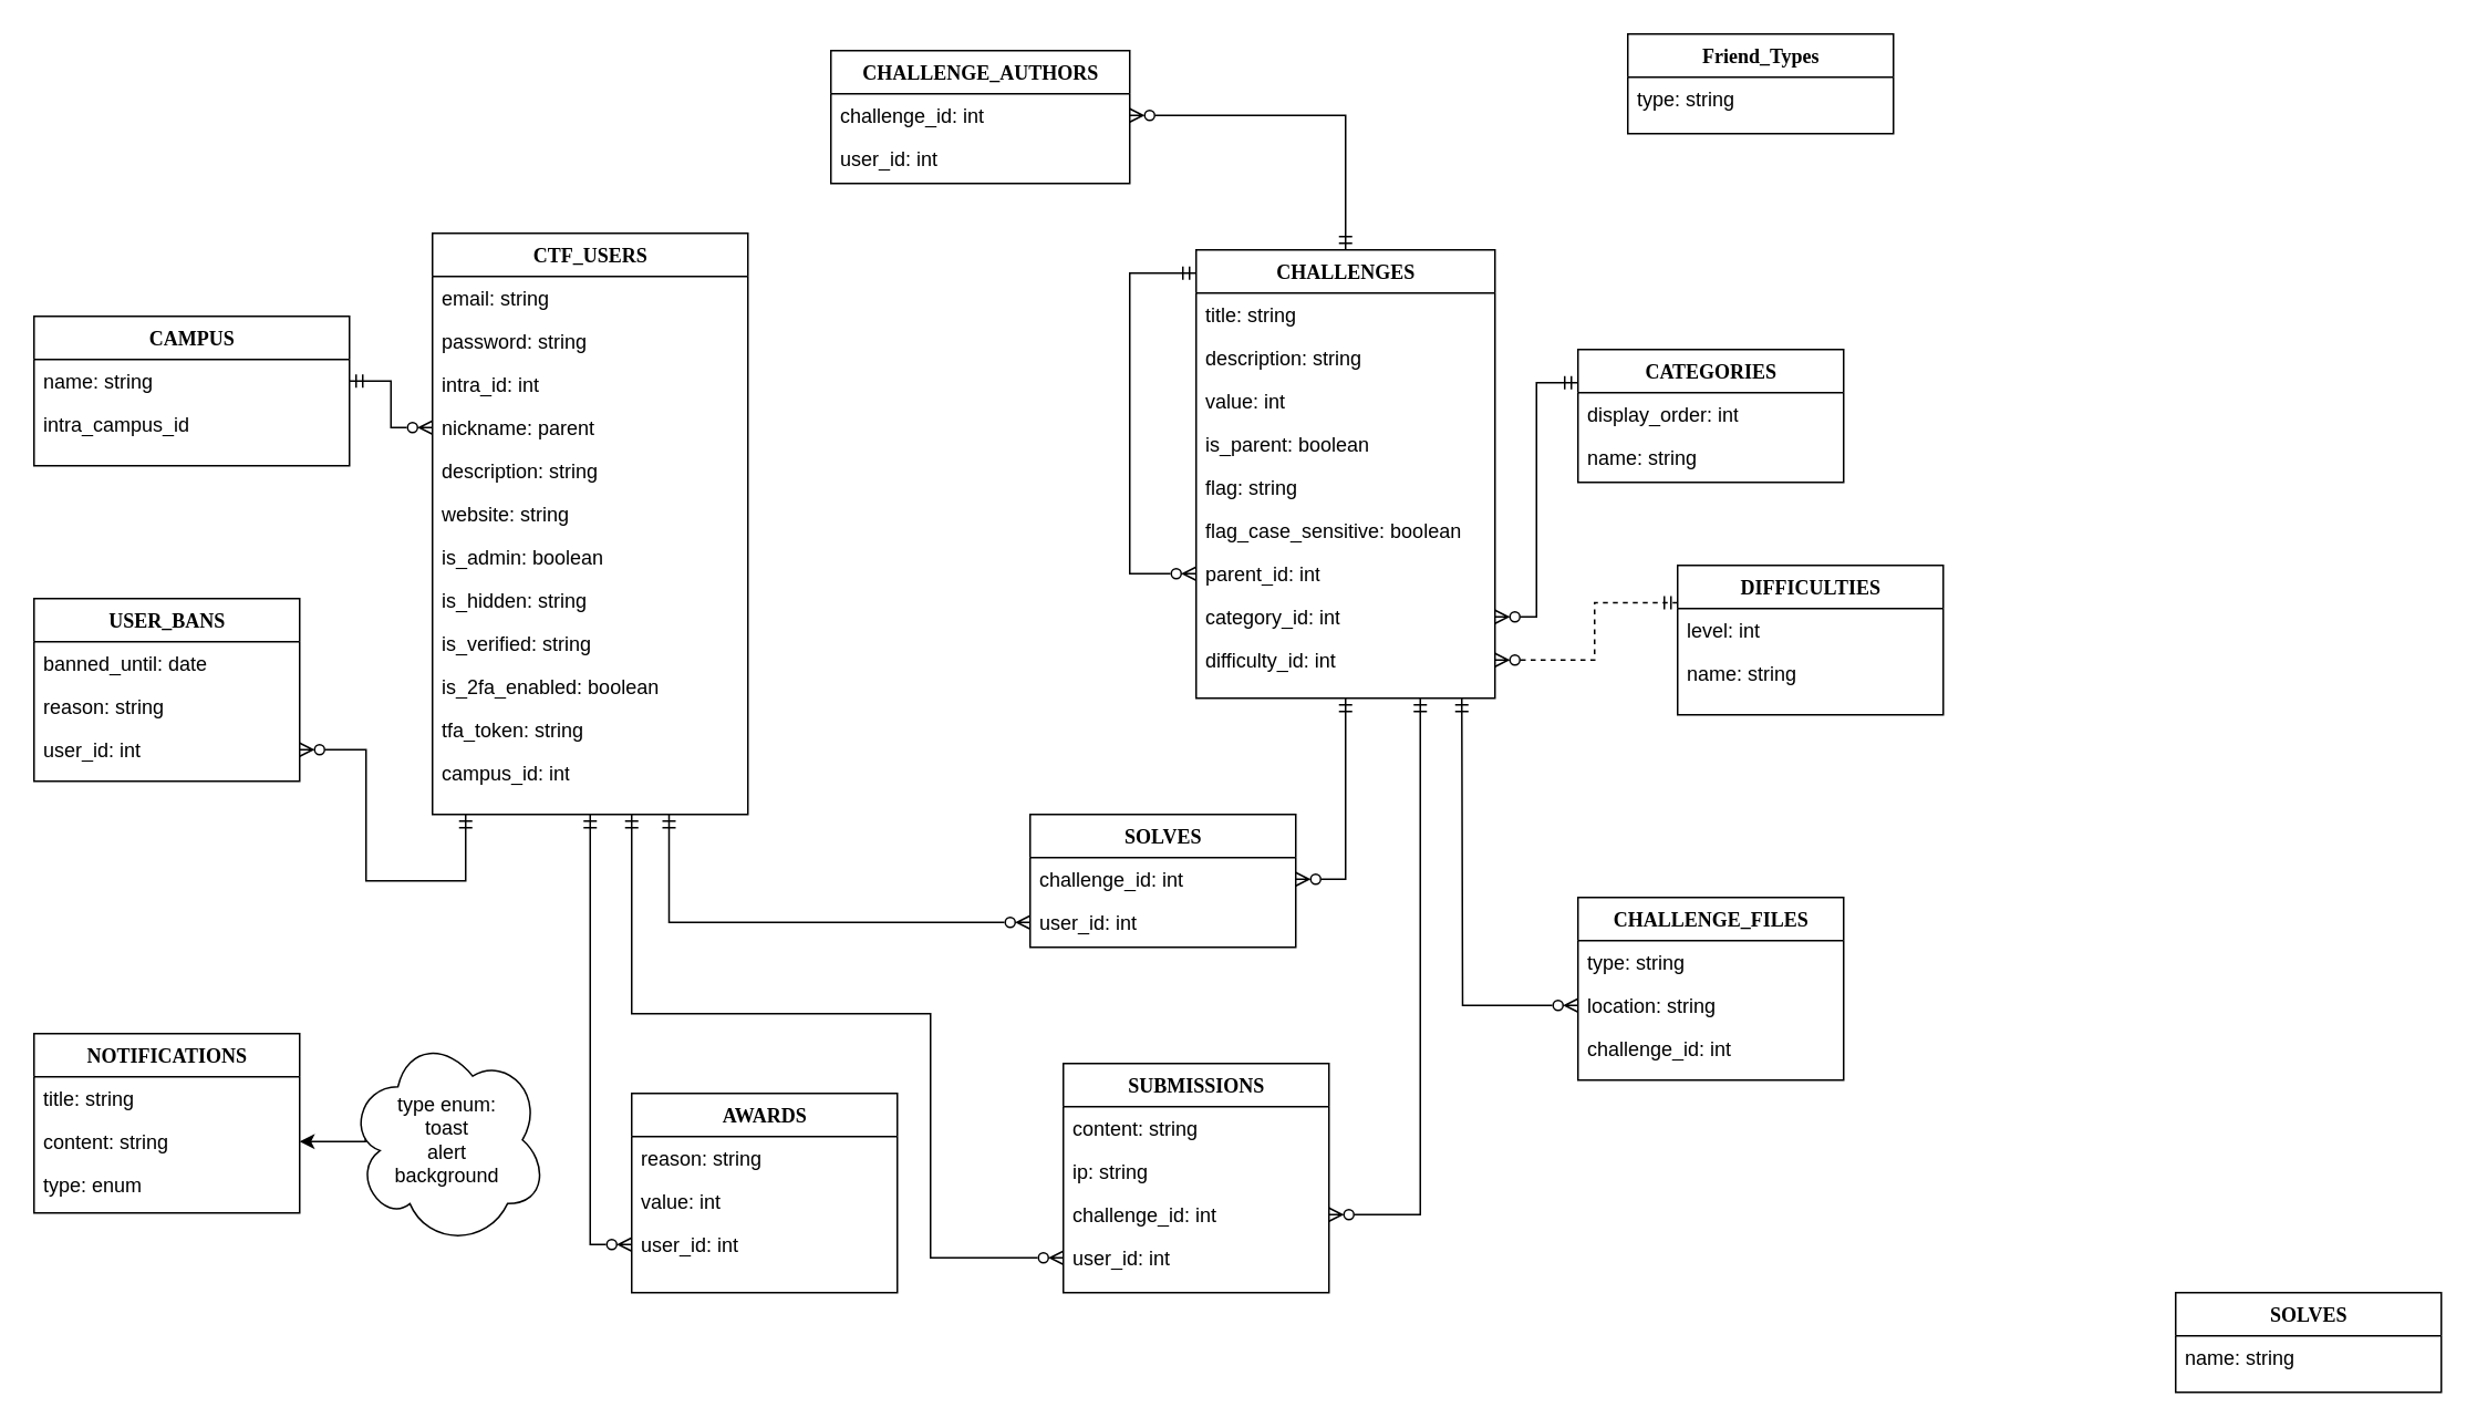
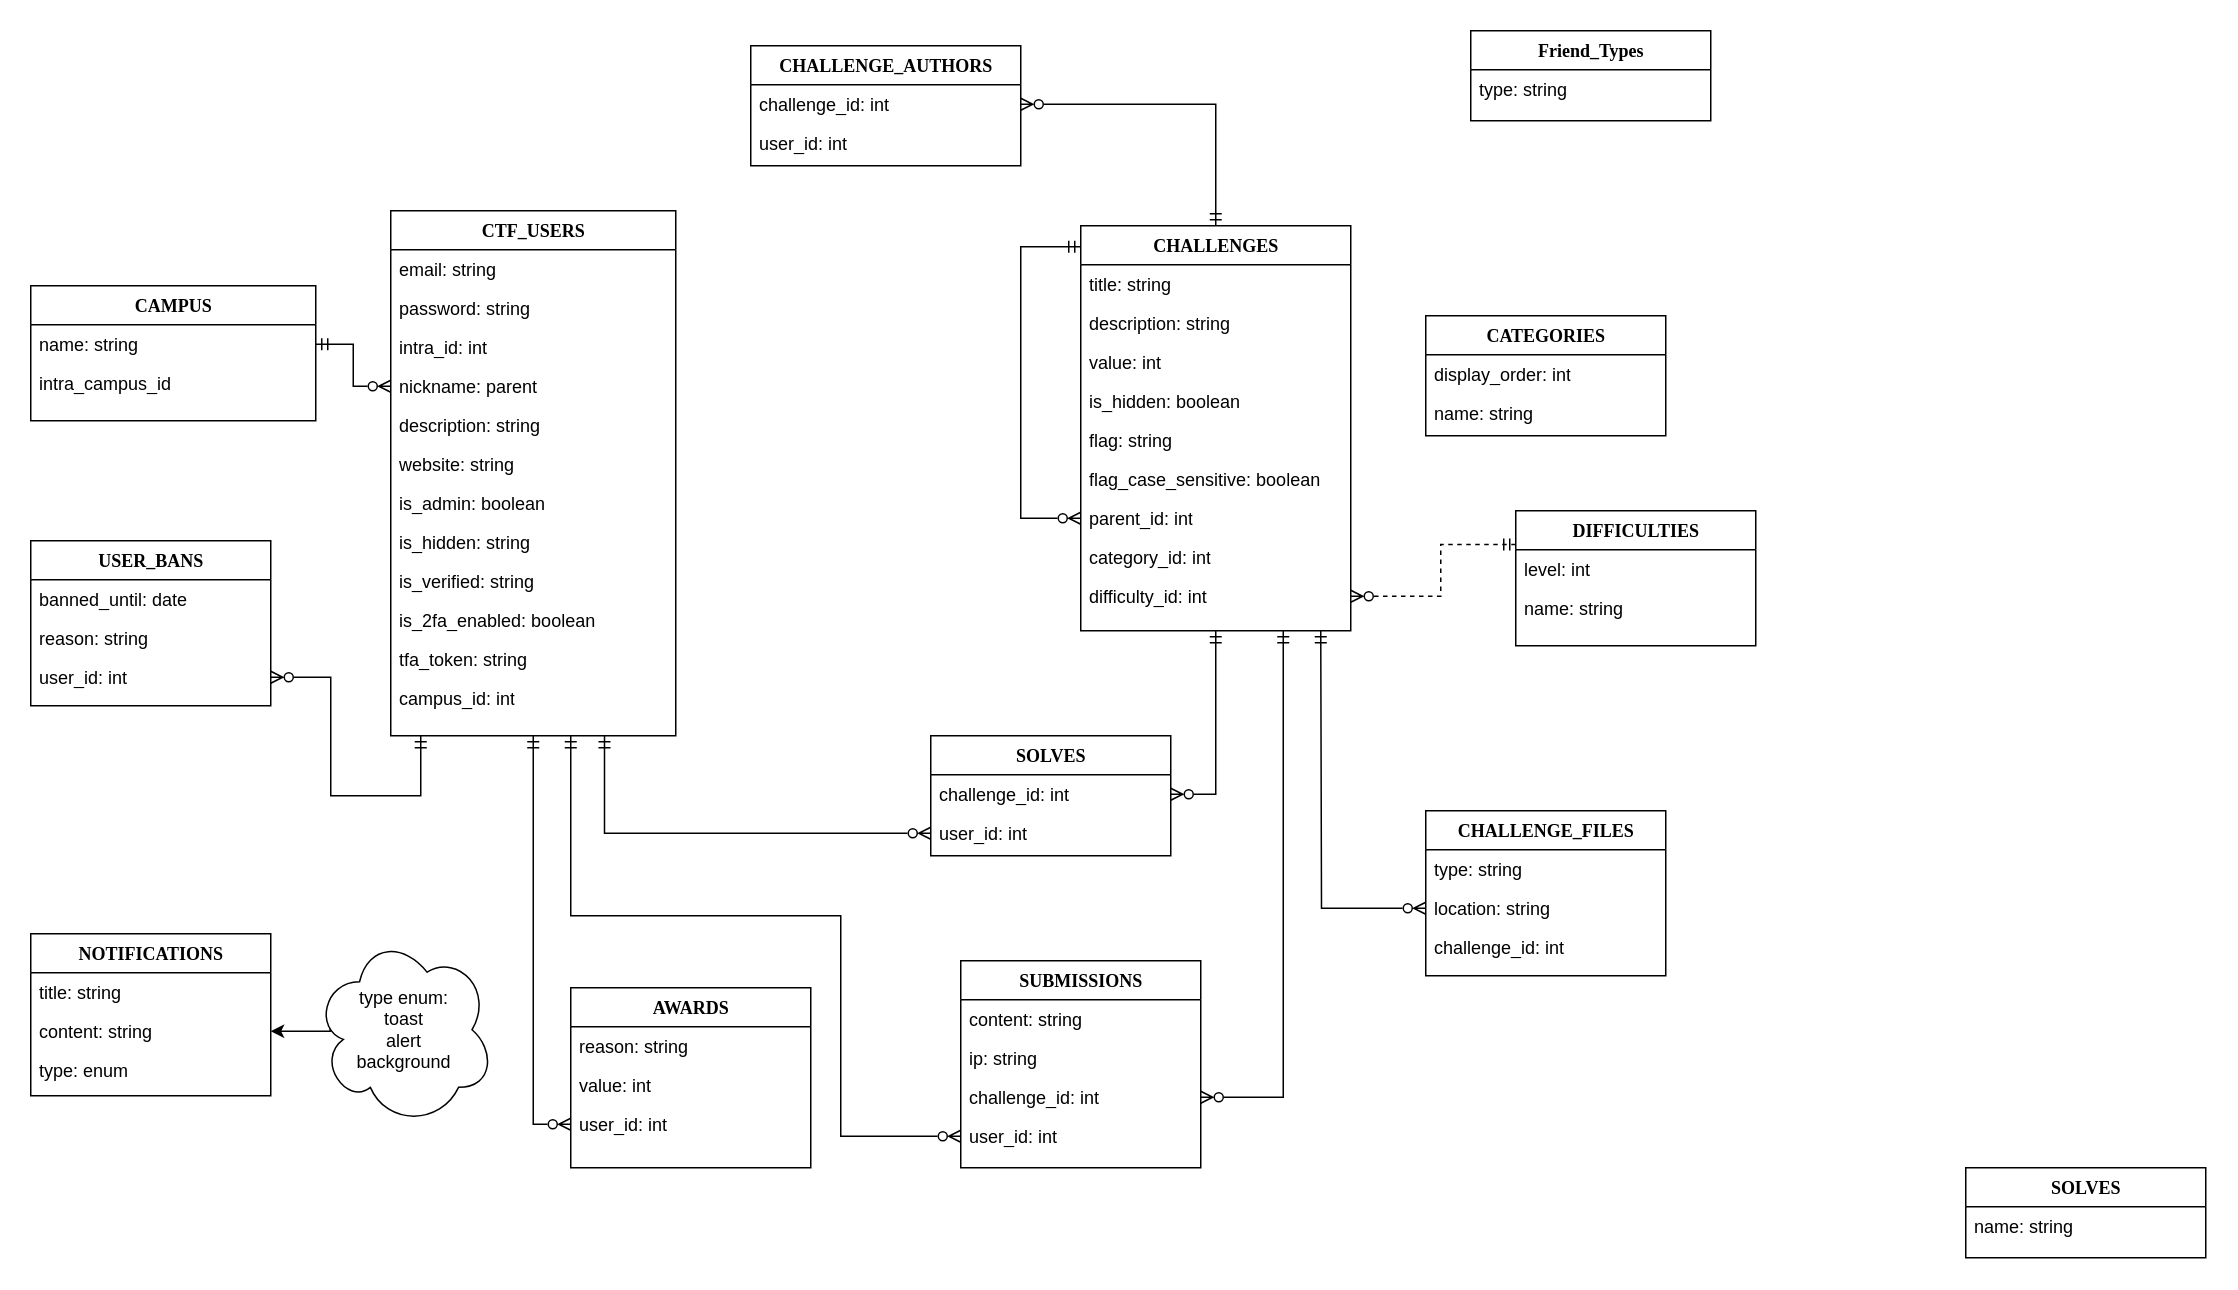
- <mxCell id="39" value="is_parent: boolean" style="text;html=1;strokeColor=none;fillColor=none;align=left;verticalAlign=top;spacingLeft=4;spacingRight=4;whiteSpace=wrap;overflow=hidden;rotatable=0;points=[[0,0.5],[1,0.5]];portConstraint=eastwest;" vertex="1" parent="35"><mxGeometry y="104" width="180" height="26" as="geometry" /></mxCell>
+ <mxCell id="39" value="is_hidden: boolean" style="text;html=1;strokeColor=none;fillColor=none;align=left;verticalAlign=top;spacingLeft=4;spacingRight=4;whiteSpace=wrap;overflow=hidden;rotatable=0;points=[[0,0.5],[1,0.5]];portConstraint=eastwest;" vertex="1" parent="35"><mxGeometry y="104" width="180" height="26" as="geometry" /></mxCell>
- <mxCell id="55" style="edgeStyle=orthogonalEdgeStyle;rounded=0;orthogonalLoop=1;jettySize=auto;html=1;exitX=0;exitY=0.25;exitDx=0;exitDy=0;entryX=1;entryY=0.5;entryDx=0;entryDy=0;startArrow=ERmandOne;startFill=0;endArrow=ERzeroToMany;endFill=0;" edge="1" parent="1" source="56" target="43"><mxGeometry relative="1" as="geometry" /></mxCell>
